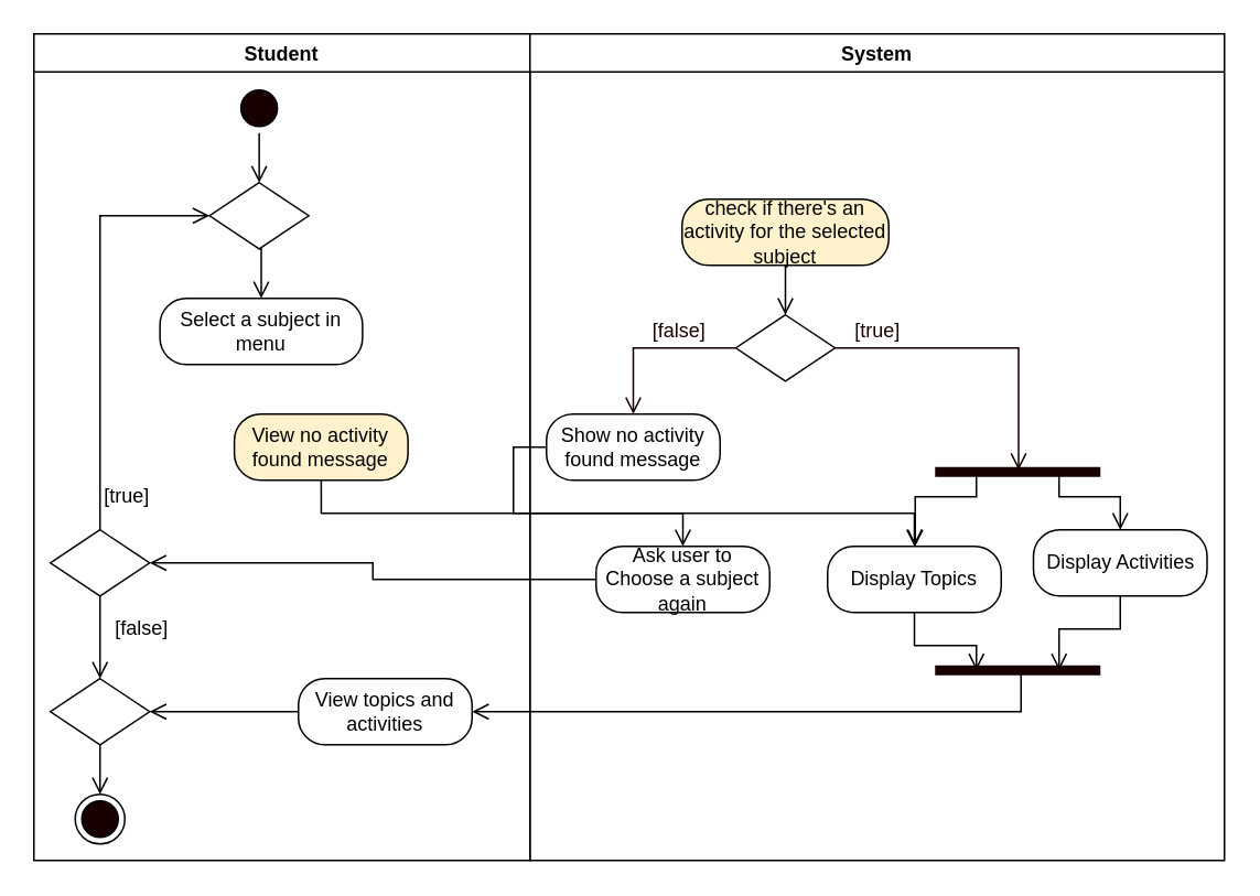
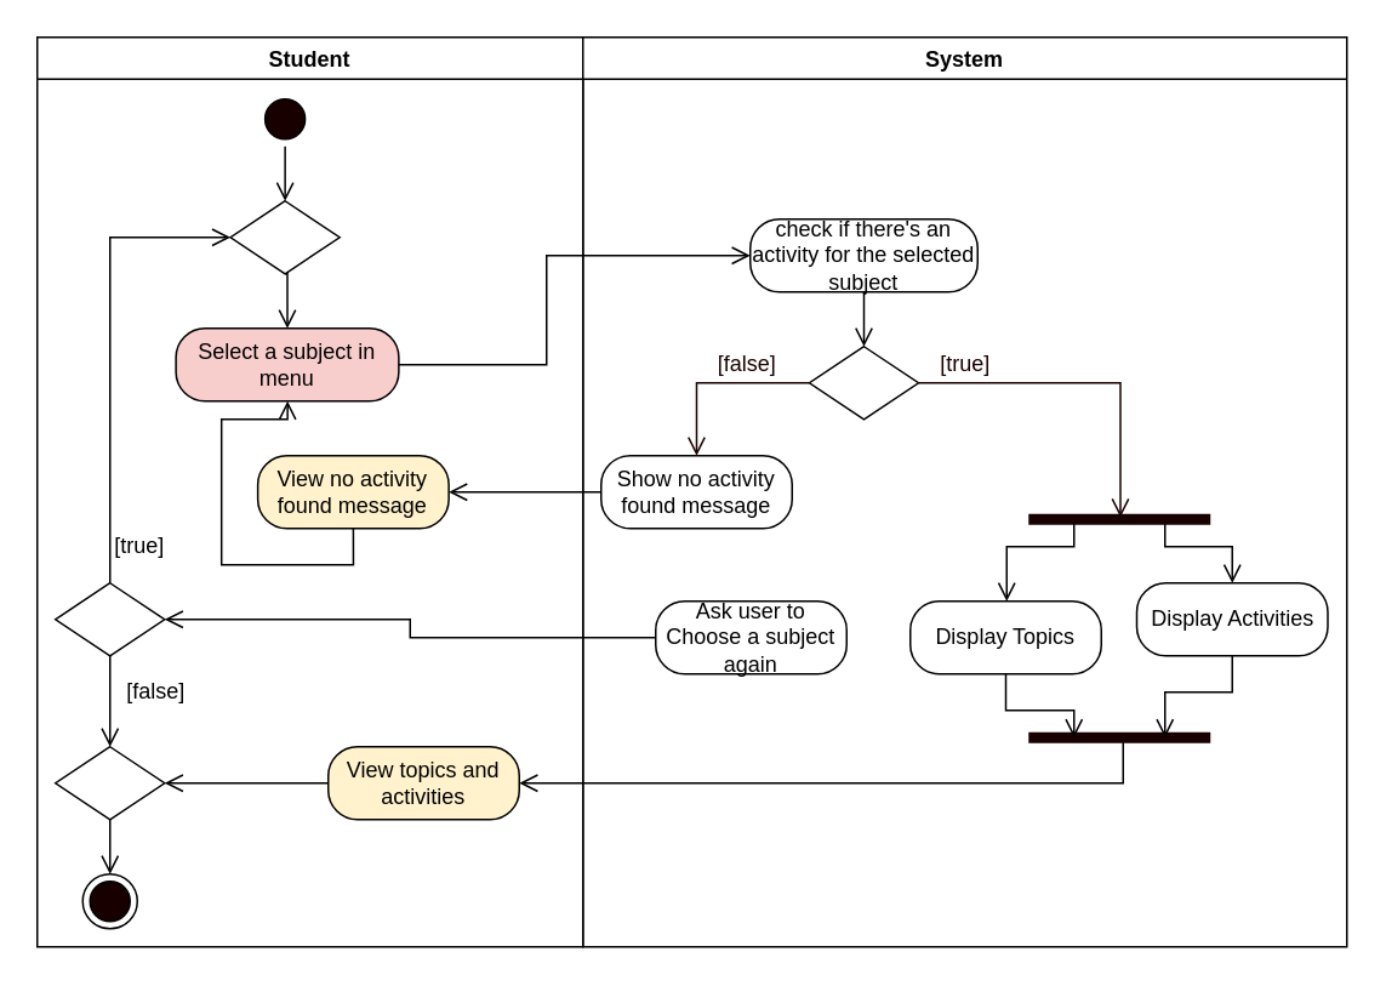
- <mxCell id="32" value="check if there's an activity for the selected subject" style="rounded=1;whiteSpace=wrap;html=1;arcSize=40;fillColor=#fff2cc;" parent="19" vertex="1"><mxGeometry x="92" y="100" width="125" height="40" as="geometry" /></mxCell>
+ <mxCell id="32" value="check if there's an activity for the selected subject" style="rounded=1;whiteSpace=wrap;html=1;arcSize=40;" parent="19" vertex="1"><mxGeometry x="92" y="100" width="125" height="40" as="geometry" /></mxCell>
+ <mxCell id="34" style="edgeStyle=orthogonalEdgeStyle;rounded=0;orthogonalLoop=1;jettySize=auto;html=1;exitX=1;exitY=0.5;exitDx=0;exitDy=0;entryX=0;entryY=0.5;entryDx=0;entryDy=0;endArrow=open;endFill=0;endSize=8;" parent="1" source="5" target="32" edge="1"><mxGeometry relative="1" as="geometry"><mxPoint x="450" y="210" as="targetPoint" /><Array as="points"><mxPoint x="300" y="200" /><mxPoint x="300" y="140" /></Array></mxGeometry></mxCell>
- <mxCell id="5" value="Select a subject in menu" style="rounded=1;whiteSpace=wrap;html=1;arcSize=40;" parent="2" vertex="1"><mxGeometry x="76.25" y="160" width="122.5" height="40" as="geometry" /></mxCell>
+ <mxCell id="5" value="Select a subject in menu" style="rounded=1;whiteSpace=wrap;html=1;arcSize=40;fillColor=#f8cecc;" parent="2" vertex="1"><mxGeometry x="76.25" y="160" width="122.5" height="40" as="geometry" /></mxCell>
- <mxCell id="40" style="edgeStyle=orthogonalEdgeStyle;rounded=0;orthogonalLoop=1;jettySize=auto;html=1;exitX=0.5;exitY=1;exitDx=0;exitDy=0;entryX=0.5;entryY=0;entryDx=0;entryDy=0;endArrow=open;endFill=0;endSize=8;" parent="1" source="17" target="33" edge="1"><mxGeometry relative="1" as="geometry" /></mxCell>
+ <mxCell id="40" style="edgeStyle=orthogonalEdgeStyle;rounded=0;orthogonalLoop=1;jettySize=auto;html=1;exitX=0.5;exitY=1;exitDx=0;exitDy=0;endArrow=open;endFill=0;endSize=8;" parent="1" source="17" target="5" edge="1"><mxGeometry relative="1" as="geometry" /></mxCell>
- <mxCell id="41" style="edgeStyle=orthogonalEdgeStyle;rounded=0;orthogonalLoop=1;jettySize=auto;html=1;exitX=0;exitY=0.5;exitDx=0;exitDy=0;endArrow=open;endFill=0;endSize=8;" parent="1" source="23" target="29" edge="1"><mxGeometry relative="1" as="geometry" /></mxCell>
+ <mxCell id="41" style="edgeStyle=orthogonalEdgeStyle;rounded=0;orthogonalLoop=1;jettySize=auto;html=1;exitX=0;exitY=0.5;exitDx=0;exitDy=0;entryX=1;entryY=0.5;entryDx=0;entryDy=0;endArrow=open;endFill=0;endSize=8;" parent="1" source="23" target="17" edge="1"><mxGeometry relative="1" as="geometry" /></mxCell>
- <mxCell id="12" value="View topics and activities" style="rounded=1;whiteSpace=wrap;html=1;arcSize=40;" parent="2" vertex="1"><mxGeometry x="160" y="390" width="105" height="40" as="geometry" /></mxCell>
+ <mxCell id="12" value="View topics and activities" style="rounded=1;whiteSpace=wrap;html=1;arcSize=40;fillColor=#fff2cc;" parent="2" vertex="1"><mxGeometry x="160" y="390" width="105" height="40" as="geometry" /></mxCell>
